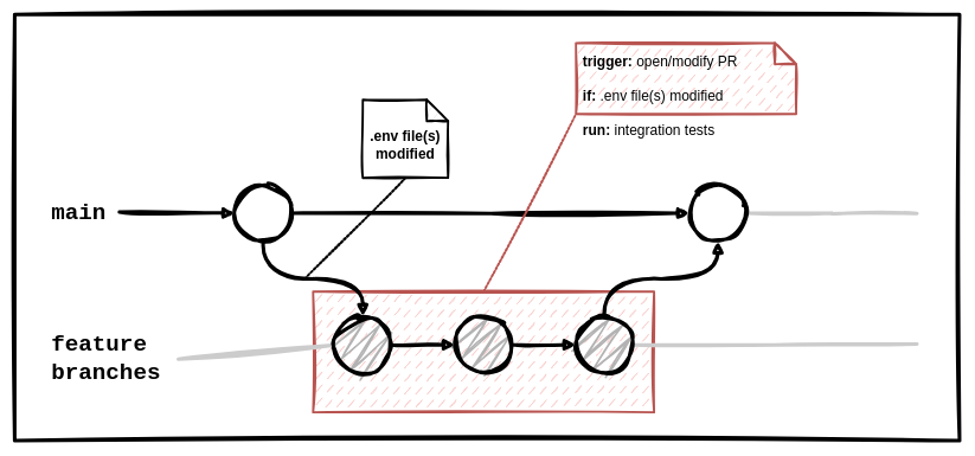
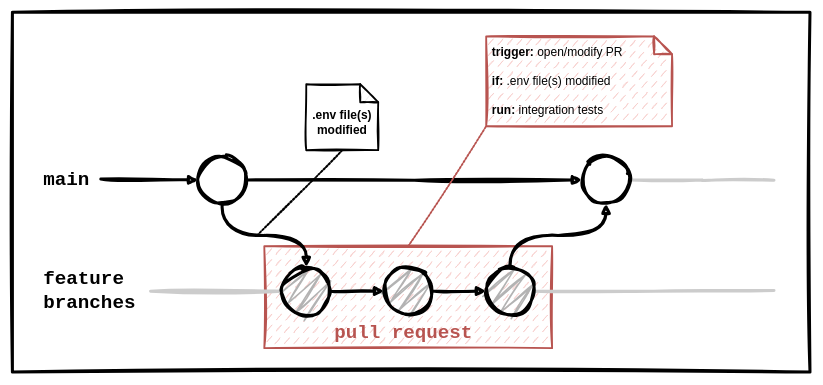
- <mxCell id="16" value="trigger: &lt;span style=&quot;font-weight: normal;&quot;&gt;open/modify PR&lt;/span&gt;&lt;div&gt;&lt;font color=&quot;#000000&quot;&gt;&lt;br&gt;&lt;/font&gt;&lt;div&gt;if: &lt;span style=&quot;font-weight: normal;&quot;&gt;.env file(s) modified&lt;/span&gt;&lt;/div&gt;&lt;div&gt;&lt;br&gt;&lt;/div&gt;&lt;div&gt;run: &lt;span style=&quot;font-weight: normal;&quot;&gt;integration&amp;nbsp;tests&lt;/span&gt;&lt;/div&gt;&lt;/div&gt;" style="shape=note;whiteSpace=wrap;html=1;backgroundOutline=1;darkOpacity=0.05;strokeWidth=3;labelPosition=center;verticalLabelPosition=middle;align=left;verticalAlign=top;sketch=1;curveFitting=1;jiggle=2;fontSize=20;fontStyle=1;spacingLeft=8;spacingTop=8;fillColor=#f8cecc;strokeColor=#b85450;fillStyle=dashed;" parent="1" vertex="1"><mxGeometry x="810" y="60" width="310" height="100" as="geometry" /></mxCell>
+ <mxCell id="16" value="trigger: &lt;span style=&quot;font-weight: normal;&quot;&gt;open/modify PR&lt;/span&gt;&lt;div&gt;&lt;font color=&quot;#000000&quot;&gt;&lt;br&gt;&lt;/font&gt;&lt;div&gt;if: &lt;span style=&quot;font-weight: normal;&quot;&gt;.env file(s) modified&lt;/span&gt;&lt;/div&gt;&lt;div&gt;&lt;br&gt;&lt;/div&gt;&lt;div&gt;run: &lt;span style=&quot;font-weight: normal;&quot;&gt;integration&amp;nbsp;tests&lt;/span&gt;&lt;/div&gt;&lt;/div&gt;" style="shape=note;whiteSpace=wrap;html=1;backgroundOutline=1;darkOpacity=0.05;strokeWidth=3;labelPosition=center;verticalLabelPosition=middle;align=left;verticalAlign=top;sketch=1;curveFitting=1;jiggle=2;fontSize=20;fontStyle=1;spacingLeft=8;spacingTop=8;fillColor=#f8cecc;strokeColor=#b85450;fillStyle=dashed;" parent="1" vertex="1"><mxGeometry x="810" y="60" width="310" height="150" as="geometry" /></mxCell>
- <mxCell id="9" value="&lt;b&gt;&lt;font style=&quot;font-size: 32px;&quot;&gt;feature &lt;br&gt;branches&lt;/font&gt;&lt;/b&gt;" style="text;html=1;align=left;verticalAlign=middle;resizable=0;points=[];autosize=1;strokeColor=none;fillColor=none;sketch=1;curveFitting=1;jiggle=2;fontFamily=Courier New;" parent="1" vertex="1"><mxGeometry x="70" y="460" width="180" height="90" as="geometry" /></mxCell>
+ <mxCell id="9" value="&lt;b&gt;&lt;font style=&quot;font-size: 32px;&quot;&gt;feature &lt;br&gt;branches&lt;/font&gt;&lt;/b&gt;" style="text;html=1;align=left;verticalAlign=middle;resizable=0;points=[];autosize=1;strokeColor=none;fillColor=none;sketch=1;curveFitting=1;jiggle=2;fontFamily=Courier New;" parent="1" vertex="1"><mxGeometry x="70" y="440" width="180" height="90" as="geometry" /></mxCell>
+ <mxCell id="25" value="&lt;b&gt;&lt;font style=&quot;font-size: 32px; color: rgb(184, 84, 80);&quot;&gt;pull request&lt;/font&gt;&lt;/b&gt;" style="text;html=1;align=left;verticalAlign=middle;resizable=0;points=[];autosize=1;strokeColor=none;fillColor=none;sketch=1;curveFitting=1;jiggle=2;fontFamily=Courier New;" parent="1" vertex="1"><mxGeometry x="555" y="530" width="250" height="50" as="geometry" /></mxCell>
